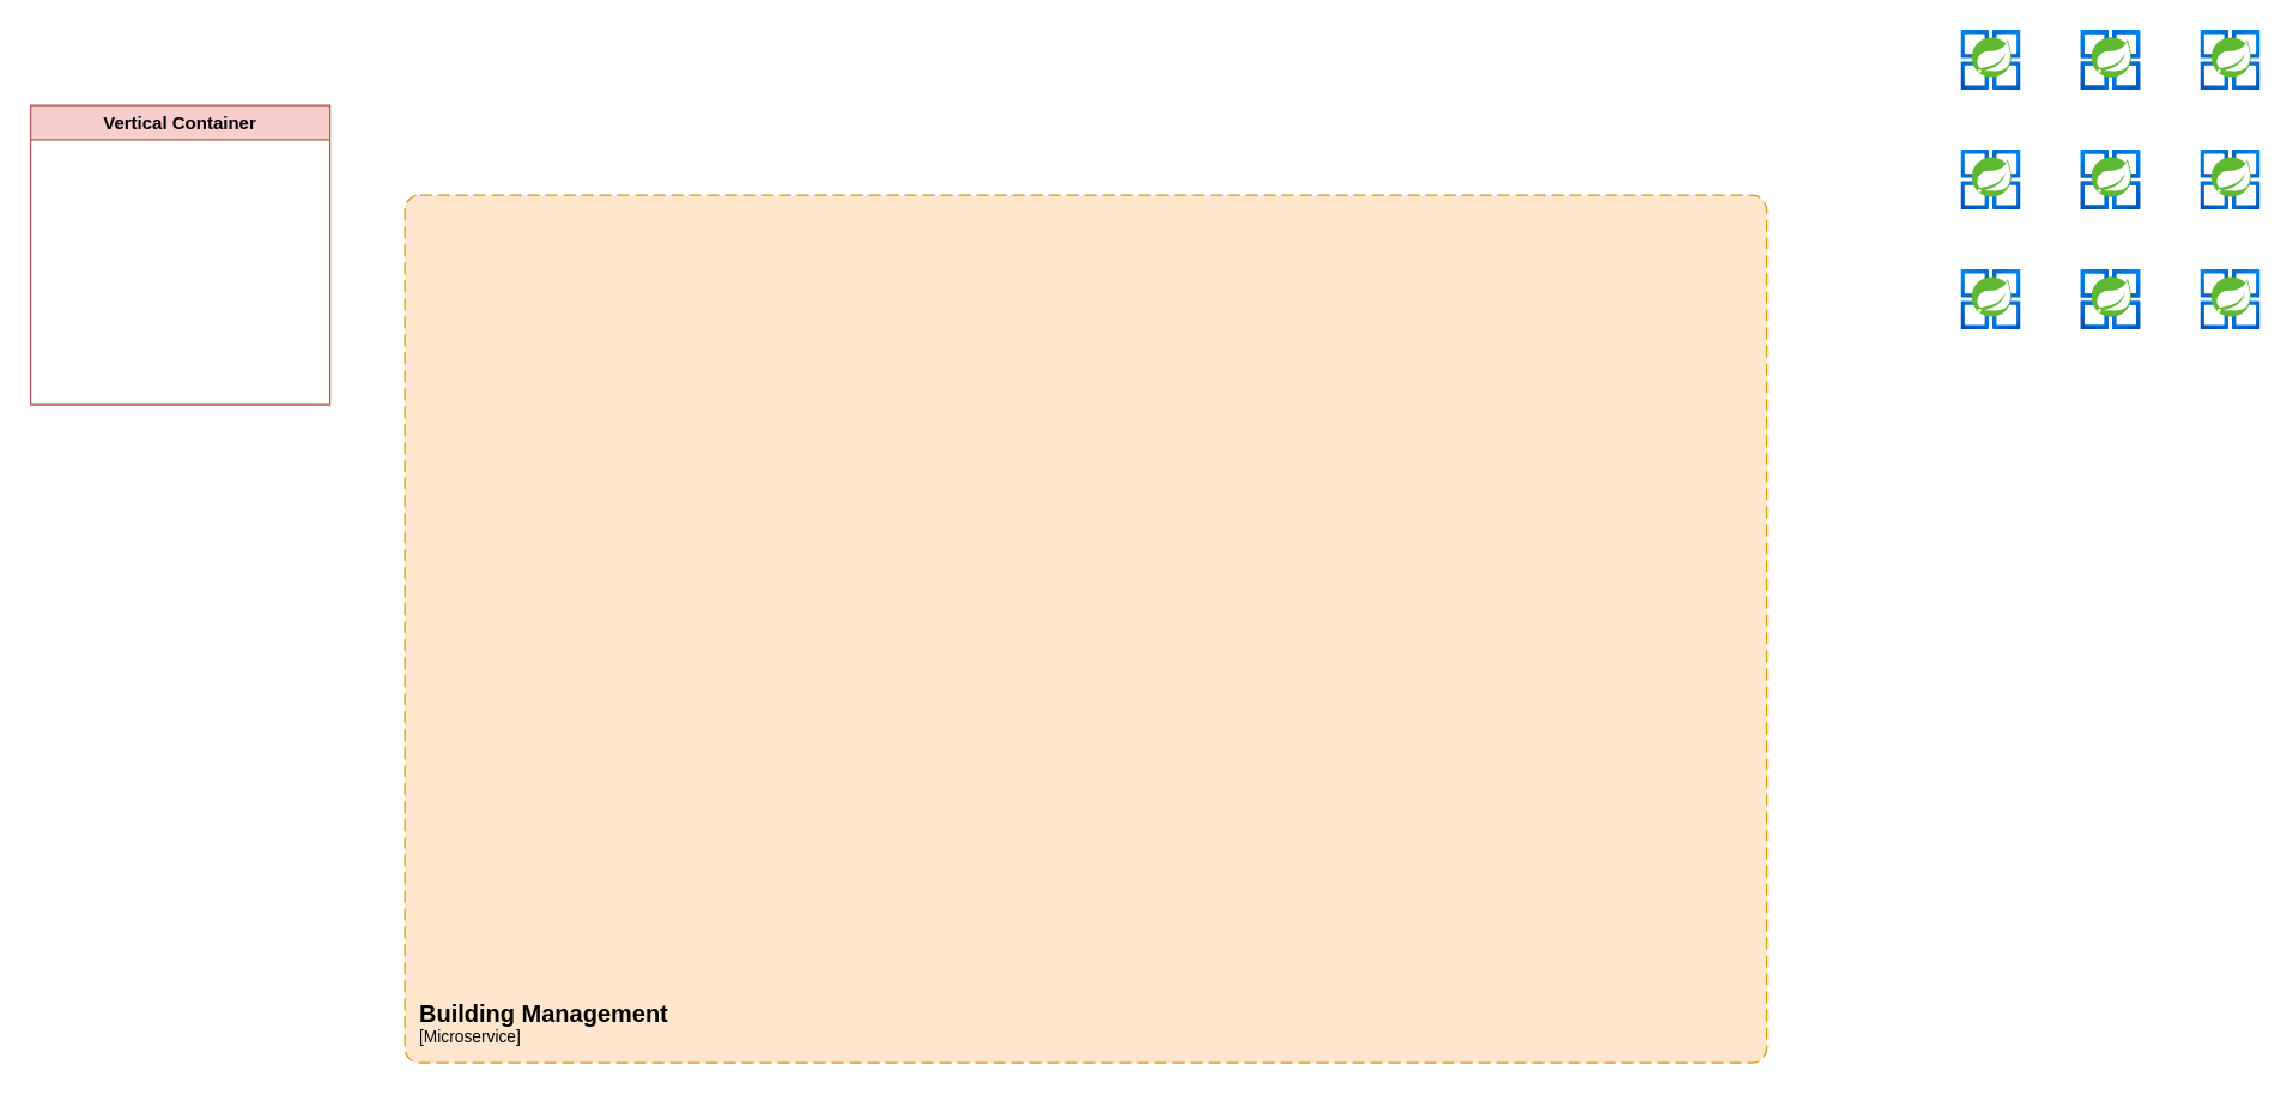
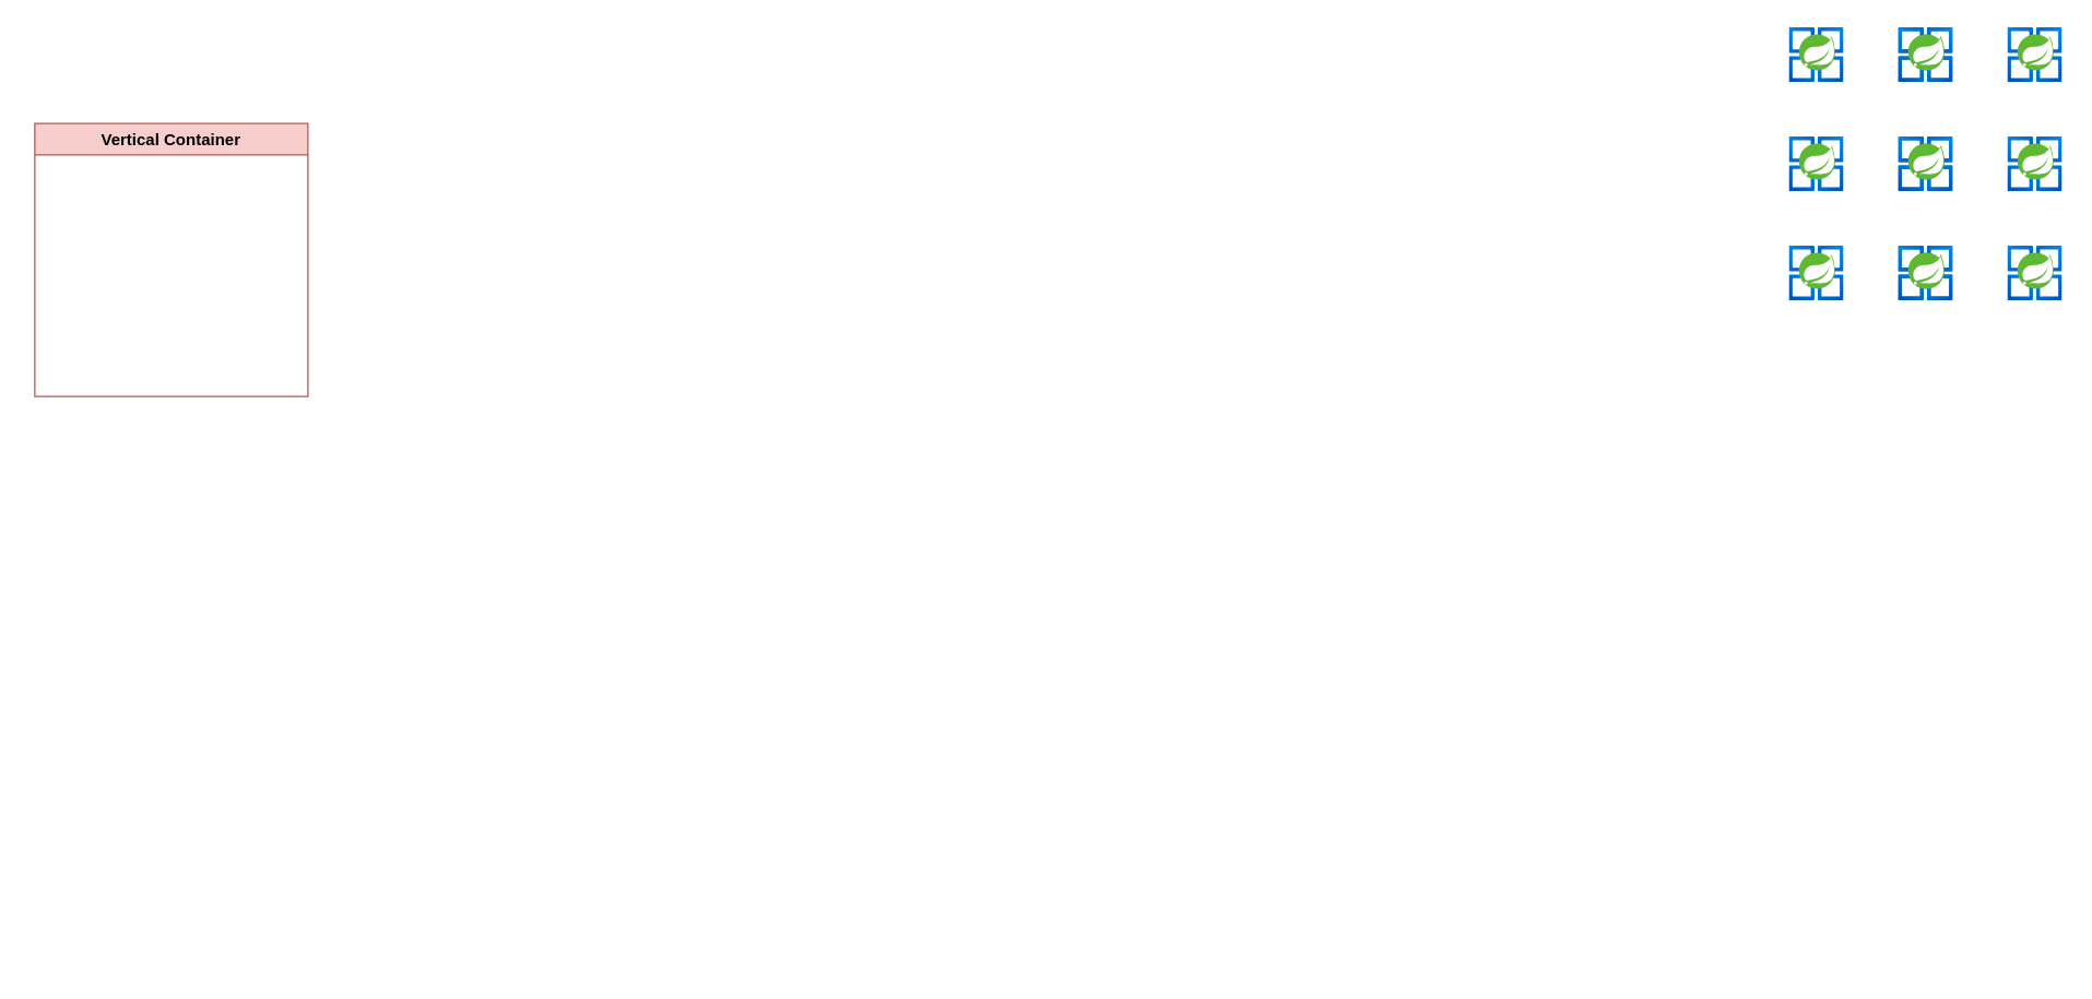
- <mxCell id="2" value="Vertical Container" style="swimlane;whiteSpace=wrap;html=1;fillColor=#f8cecc;strokeColor=#b85450;" vertex="1" parent="1"><mxGeometry x="20" y="70" width="200" height="200" as="geometry" /></mxCell>
+ <mxCell id="2" value="Vertical Container" style="swimlane;whiteSpace=wrap;html=1;fillColor=#f8cecc;strokeColor=#b85450;" vertex="1" parent="1"><mxGeometry x="25" y="90" width="200" height="200" as="geometry" /></mxCell>
- <mxCell id="3" value="&lt;font style=&quot;font-size: 16px&quot;&gt;&lt;b&gt;&lt;div style=&quot;text-align: left&quot;&gt;Building Management&lt;/div&gt;&lt;/b&gt;&lt;/font&gt;&lt;div style=&quot;text-align: left&quot;&gt;[Microservice]&lt;/div&gt;" style="rounded=1;fontSize=11;whiteSpace=wrap;html=1;dashed=1;arcSize=20;fillColor=#ffe6cc;strokeColor=#d79b00;labelBackgroundColor=none;align=left;verticalAlign=bottom;labelBorderColor=none;spacingTop=0;spacing=10;dashPattern=8 4;metaEdit=1;rotatable=0;perimeter=rectanglePerimeter;noLabel=0;labelPadding=0;allowArrows=0;connectable=0;expand=0;recursiveResize=0;editable=1;pointerEvents=0;absoluteArcSize=1;points=[[0.25,0,0],[0.5,0,0],[0.75,0,0],[1,0.25,0],[1,0.5,0],[1,0.75,0],[0.75,1,0],[0.5,1,0],[0.25,1,0],[0,0.75,0],[0,0.5,0],[0,0.25,0]];" vertex="1" parent="1"><mxGeometry x="270" y="130" width="910" height="580" as="geometry" /></mxCell>
